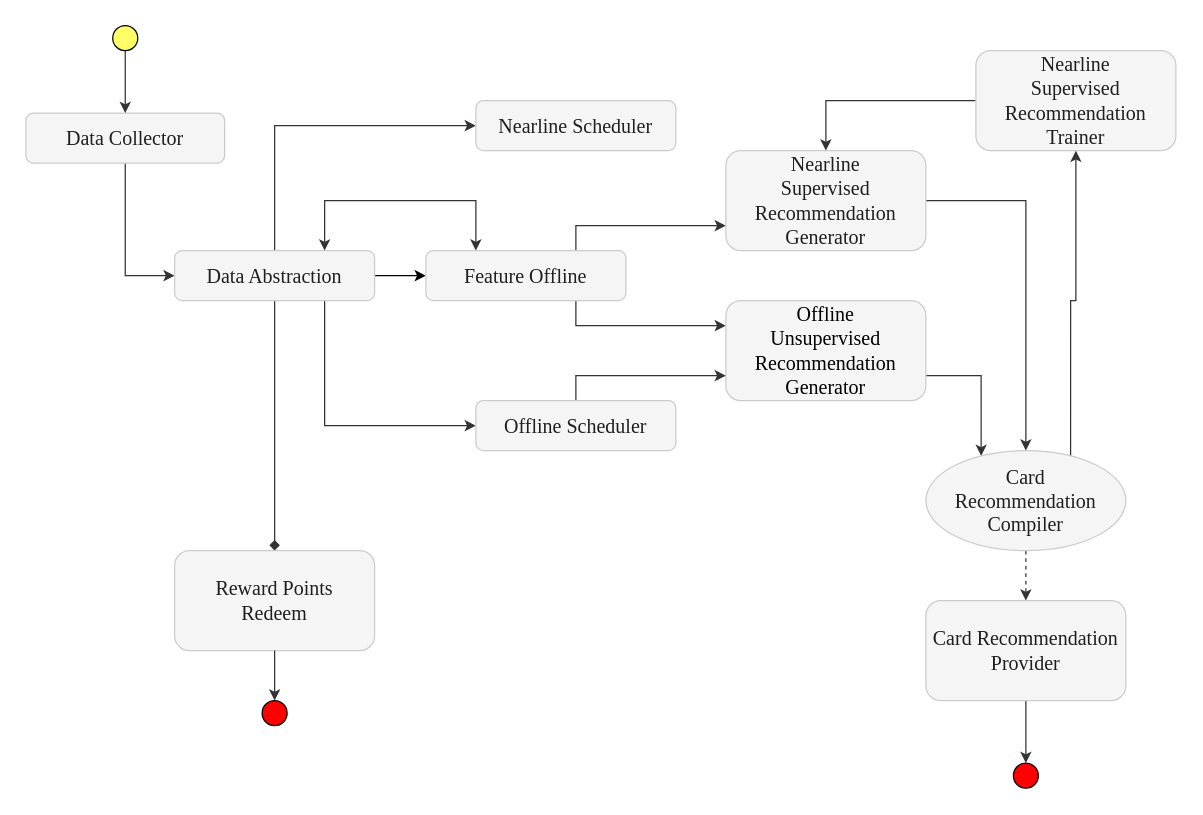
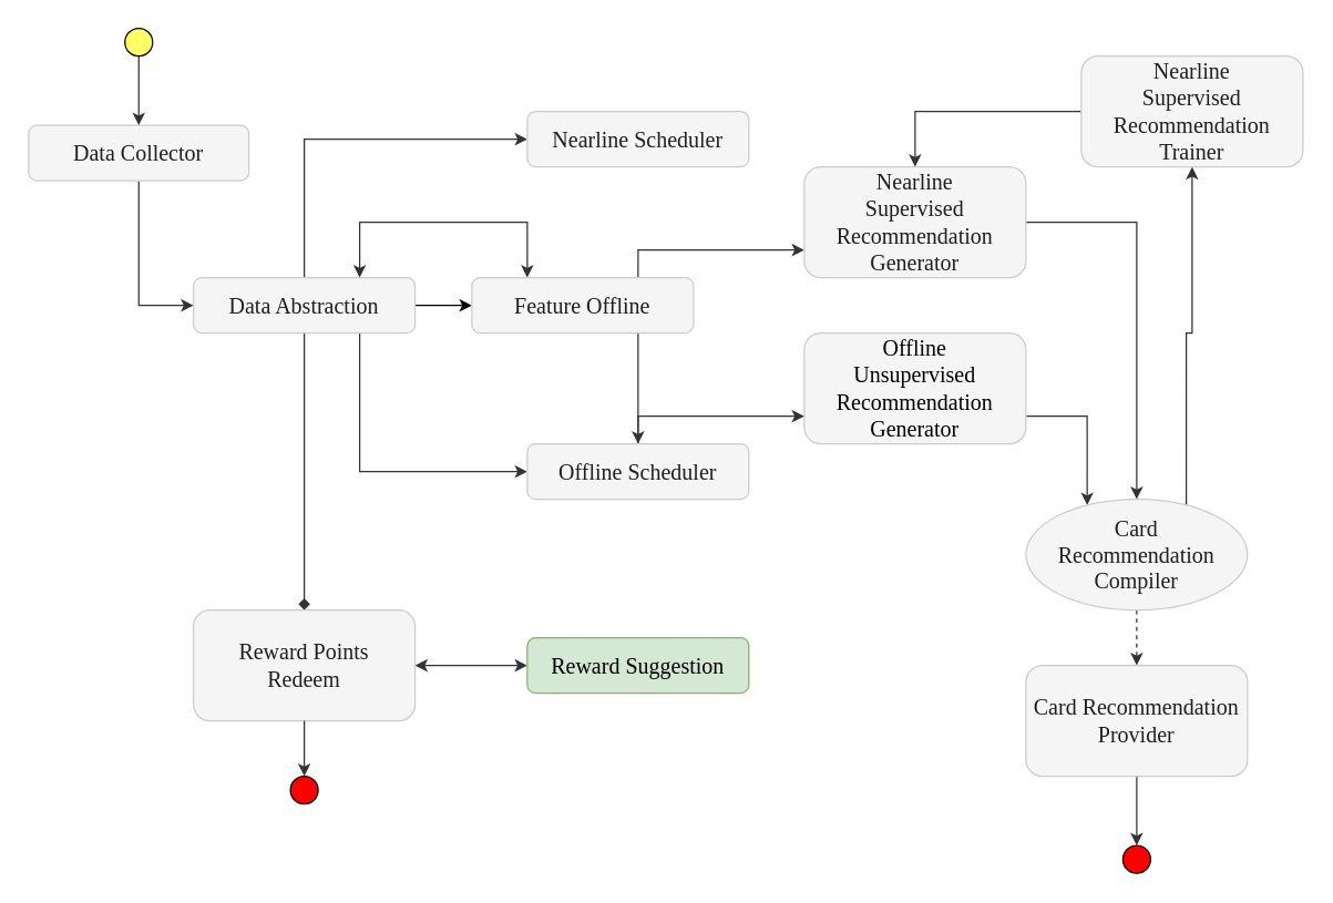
- <mxCell id="10" style="edgeStyle=orthogonalEdgeStyle;rounded=0;orthogonalLoop=1;jettySize=auto;html=1;exitX=0.75;exitY=1;exitDx=0;exitDy=0;entryX=0;entryY=0.25;entryDx=0;entryDy=0;fontFamily=Ubuntu;fontSource=https%3A%2F%2Ffonts.googleapis.com%2Fcss%3Ffamily%3DUbuntu;fontSize=13;fontColor=#6E6E6E;strokeColor=#333333;" edge="1" parent="1" source="12" target="14"><mxGeometry relative="1" as="geometry" /></mxCell>
+ <mxCell id="10" style="edgeStyle=orthogonalEdgeStyle;rounded=0;orthogonalLoop=1;jettySize=auto;html=1;exitX=0.75;exitY=1;exitDx=0;exitDy=0;fontFamily=Ubuntu;fontSource=https%3A%2F%2Ffonts.googleapis.com%2Fcss%3Ffamily%3DUbuntu;fontSize=13;fontColor=#6E6E6E;strokeColor=#333333;" edge="1" parent="1" source="12" target="26"><mxGeometry relative="1" as="geometry" /></mxCell>
+ <mxCell id="27" style="edgeStyle=orthogonalEdgeStyle;rounded=0;orthogonalLoop=1;jettySize=auto;html=1;exitX=1;exitY=0.5;exitDx=0;exitDy=0;fontFamily=Ubuntu;fontSource=https%3A%2F%2Ffonts.googleapis.com%2Fcss%3Ffamily%3DUbuntu;fontSize=13;fontColor=#6E6E6E;startArrow=classic;startFill=1;strokeColor=#333333;" edge="1" parent="1" source="28" target="29"><mxGeometry relative="1" as="geometry" /></mxCell>
+ <mxCell id="29" value="&lt;font style=&quot;font-size: 16px&quot;&gt;Reward Suggestion&lt;br&gt;&lt;/font&gt;" style="rounded=1;whiteSpace=wrap;html=1;strokeWidth=1;fontFamily=Ubuntu;fontSource=https%3A%2F%2Ffonts.googleapis.com%2Fcss%3Ffamily%3DUbuntu;fontSize=13;fillColor=#d5e8d4;labelBorderColor=none;strokeColor=#82b366;" vertex="1" parent="1"><mxGeometry x="380" y="460" width="160" height="40" as="geometry" /></mxCell>
